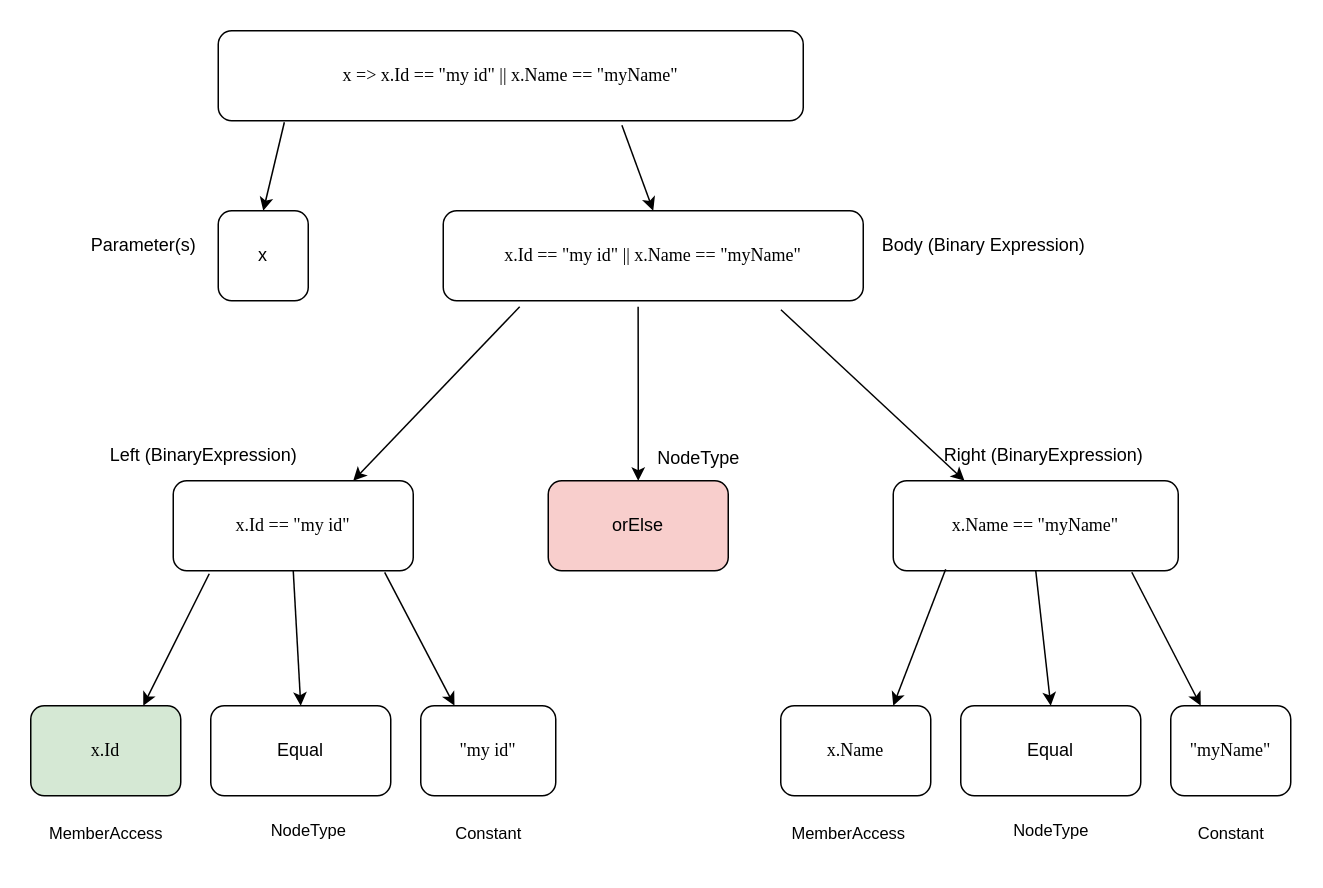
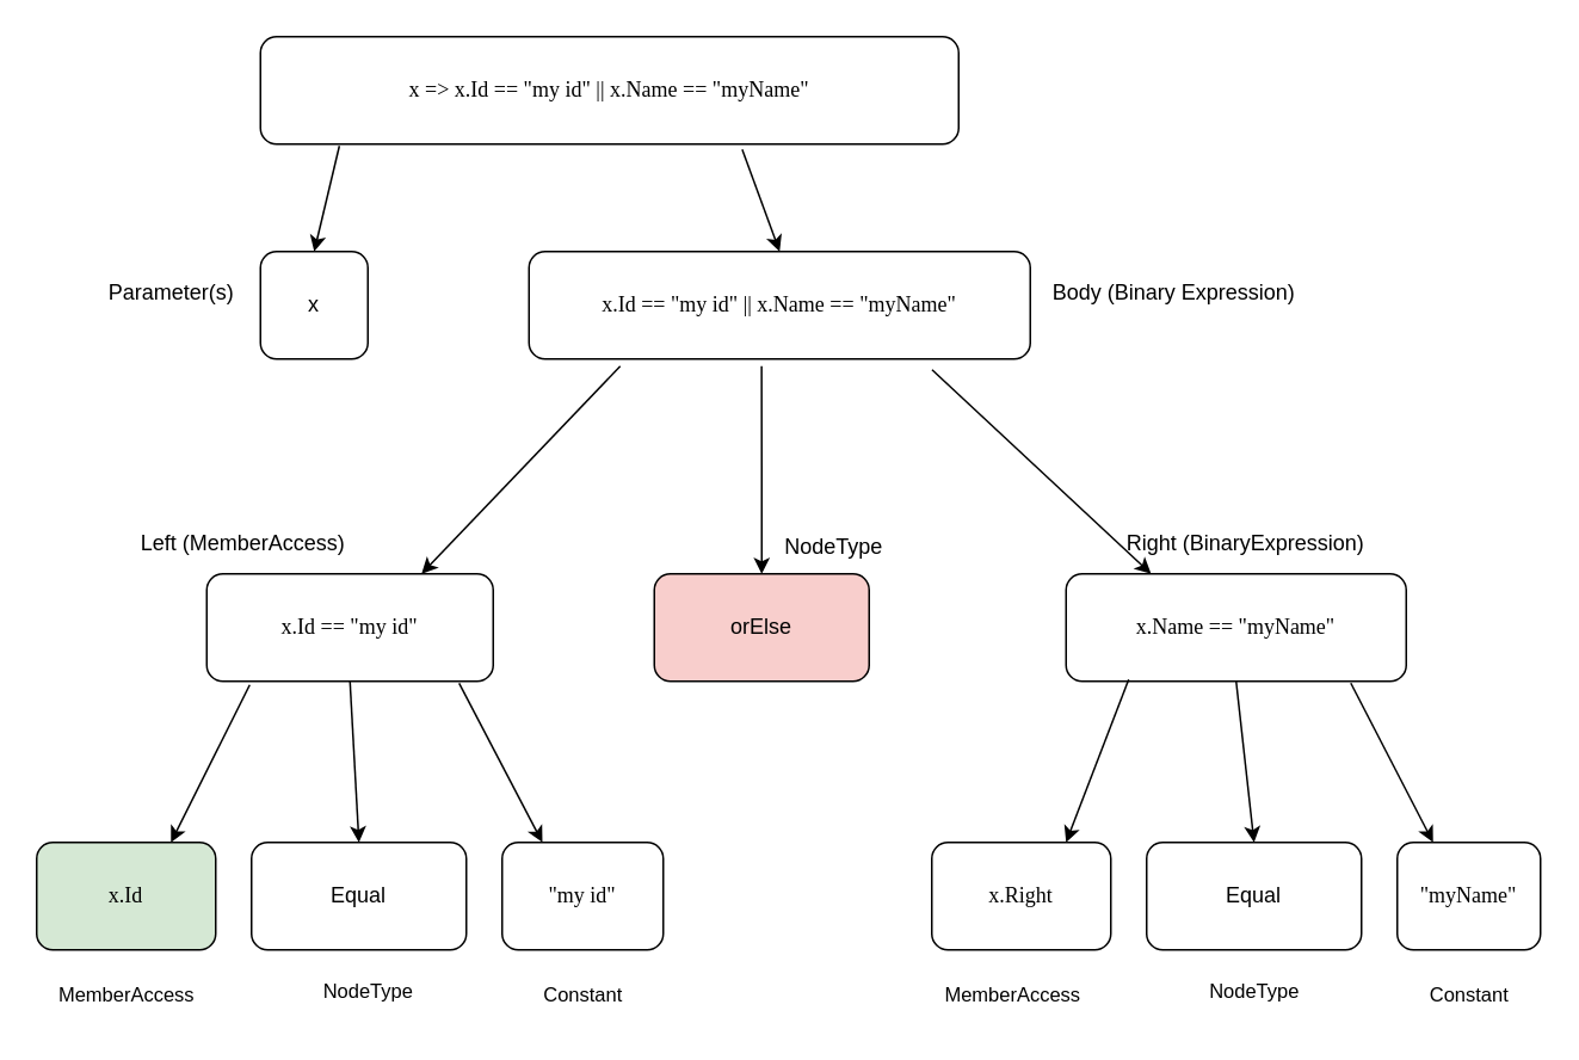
- <mxCell id="17" value="Left (BinaryExpression)" style="text;html=1;align=center;verticalAlign=middle;resizable=0;points=[];autosize=1;strokeColor=none;fillColor=none;" parent="1" vertex="1"><mxGeometry x="60" y="288" width="150" height="30" as="geometry" /></mxCell>
+ <mxCell id="17" value="Left (MemberAccess)" style="text;html=1;align=center;verticalAlign=middle;resizable=0;points=[];autosize=1;strokeColor=none;fillColor=none;" parent="1" vertex="1"><mxGeometry x="60" y="288" width="150" height="30" as="geometry" /></mxCell>
- <mxCell id="22" value="&lt;font face=&quot;Lucida Console&quot;&gt;x.Name&lt;br&gt;&lt;/font&gt;" style="rounded=1;whiteSpace=wrap;html=1;" parent="1" vertex="1"><mxGeometry x="520" y="470" width="100" height="60" as="geometry" /></mxCell>
+ <mxCell id="22" value="&lt;font face=&quot;Lucida Console&quot;&gt;x.Right&lt;br&gt;&lt;/font&gt;" style="rounded=1;whiteSpace=wrap;html=1;" parent="1" vertex="1"><mxGeometry x="520" y="470" width="100" height="60" as="geometry" /></mxCell>
